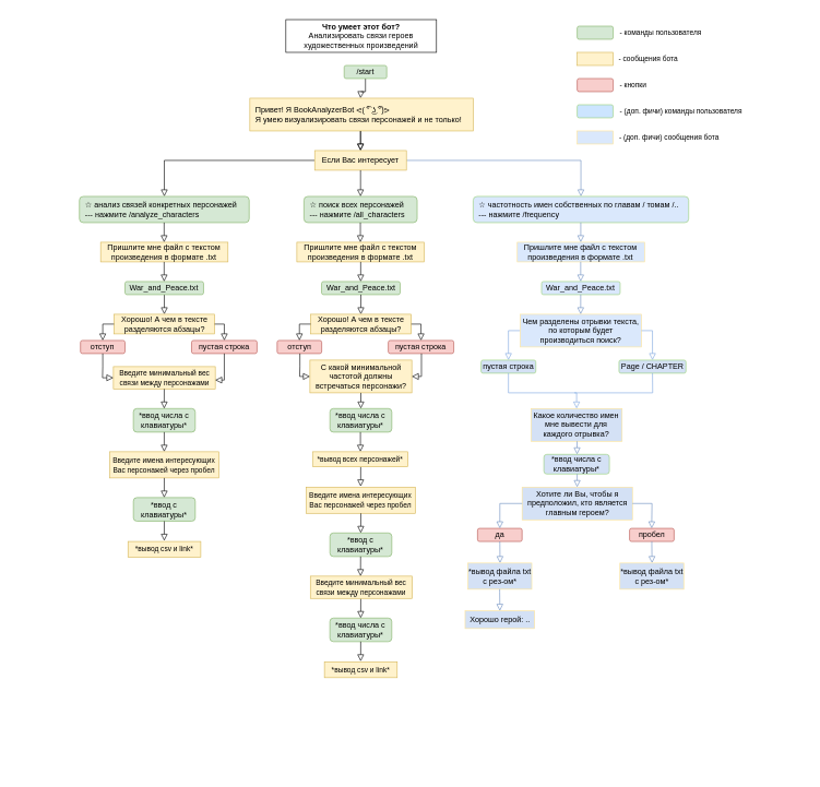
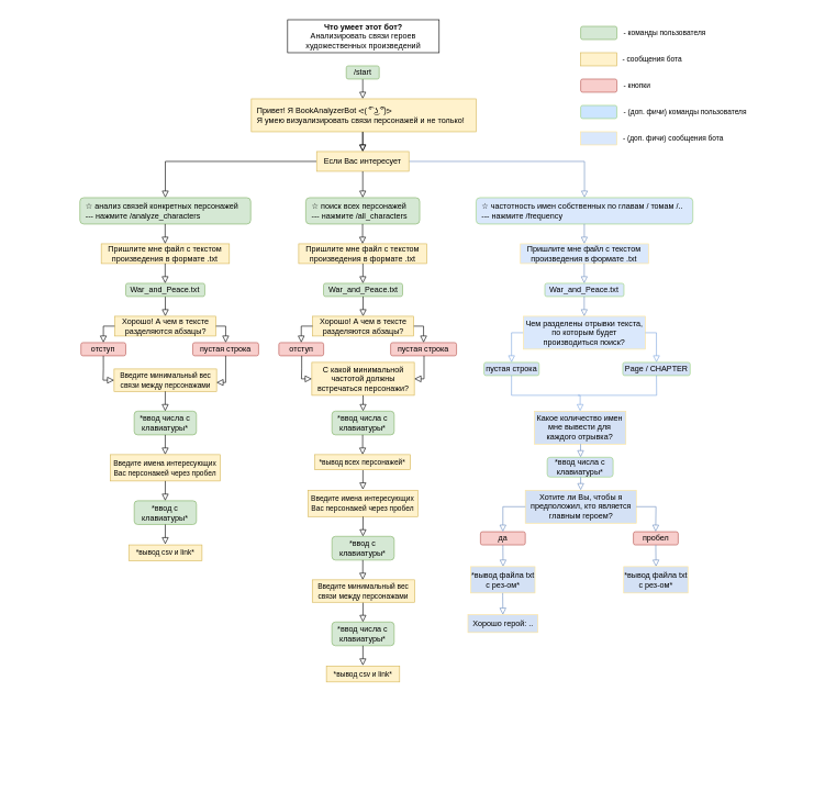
- <mxCell id="6" value="/start" style="rounded=1;whiteSpace=wrap;html=1;fontSize=12;glass=0;strokeWidth=1;shadow=0;fillColor=#d5e8d4;strokeColor=#82b366;" parent="4" vertex="1"><mxGeometry x="525" y="99" width="65" height="20" as="geometry" /></mxCell>
+ <mxCell id="6" value="/start" style="rounded=1;whiteSpace=wrap;html=1;fontSize=12;glass=0;strokeWidth=1;shadow=0;fillColor=#d5e8d4;strokeColor=#82b366;" parent="4" vertex="1"><mxGeometry x="525" y="99" width="50" height="20" as="geometry" /></mxCell>
